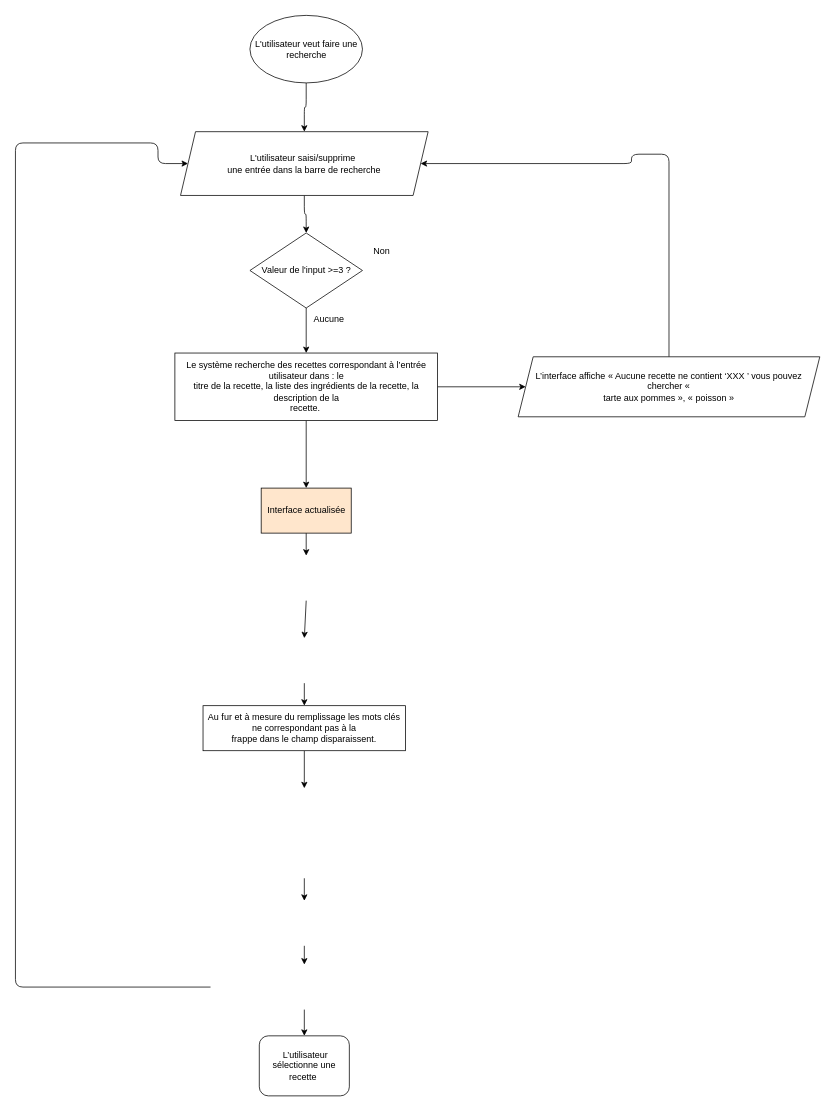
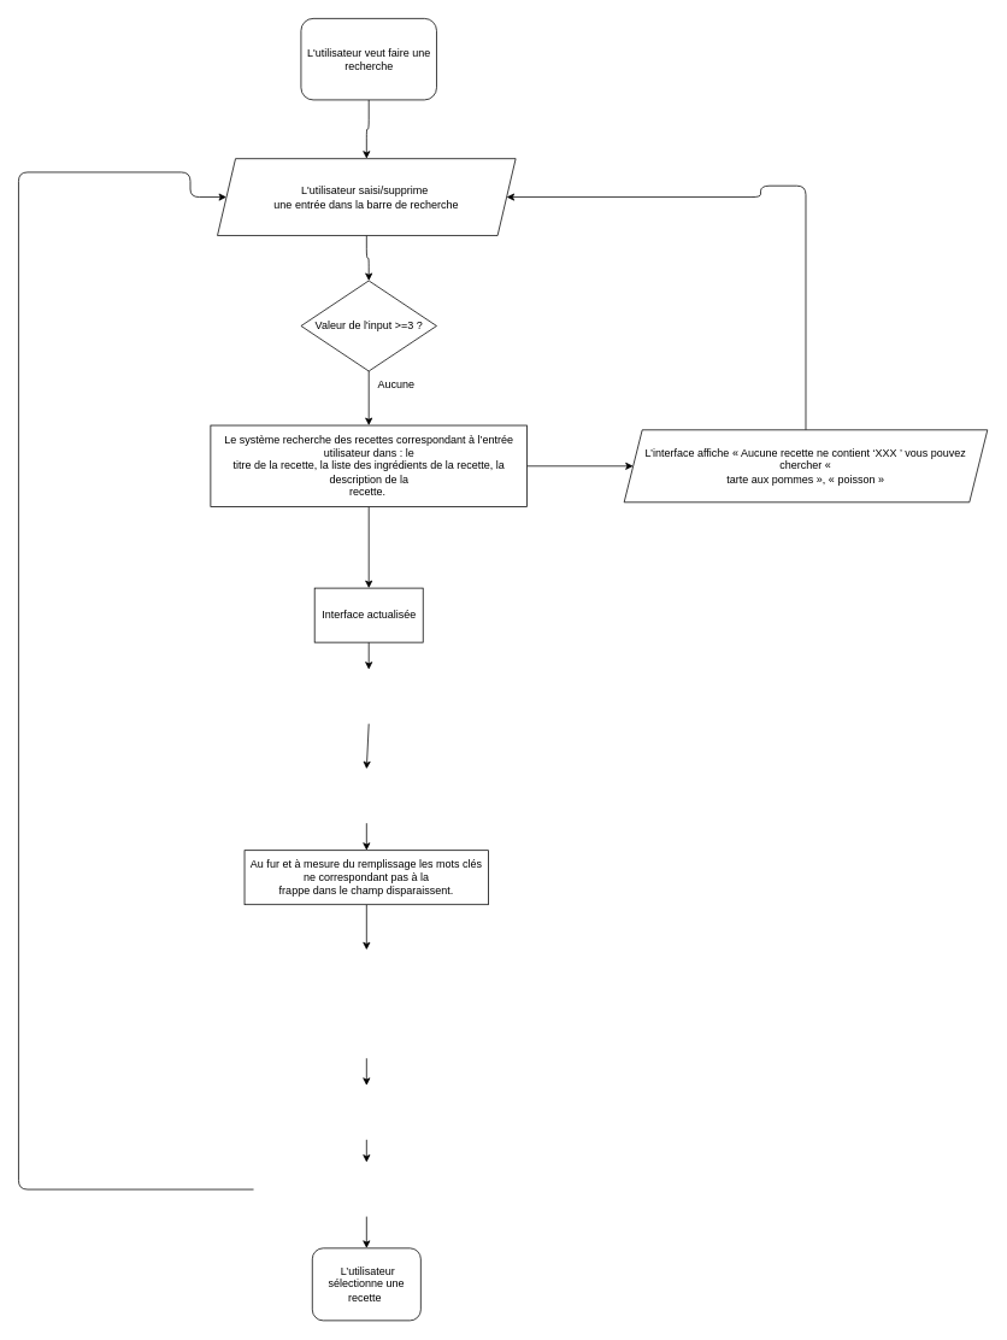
- <mxCell id="3" value="L'utilisateur veut faire une recherche" style="ellipse;whiteSpace=wrap;html=1;" parent="1" vertex="1"><mxGeometry x="332.5" y="20" width="150" height="90" as="geometry" /></mxCell>
+ <mxCell id="3" value="L'utilisateur veut faire une recherche" style="whiteSpace=wrap;html=1;rounded=1;" parent="1" vertex="1"><mxGeometry x="332.5" y="20" width="150" height="90" as="geometry" /></mxCell>
- <mxCell id="8" value="Non" style="text;html=1;align=center;verticalAlign=middle;resizable=0;points=[];autosize=1;" parent="1" vertex="1"><mxGeometry x="482.5" y="320" width="50" height="30" as="geometry" /></mxCell>
- <mxCell id="16" value="Interface actualisée" style="rounded=0;whiteSpace=wrap;html=1;fillColor=#ffe6cc;" parent="1" vertex="1"><mxGeometry x="347.5" y="650" width="120" height="60" as="geometry" /></mxCell>
+ <mxCell id="16" value="Interface actualisée" style="rounded=0;whiteSpace=wrap;html=1;" parent="1" vertex="1"><mxGeometry x="347.5" y="650" width="120" height="60" as="geometry" /></mxCell>
